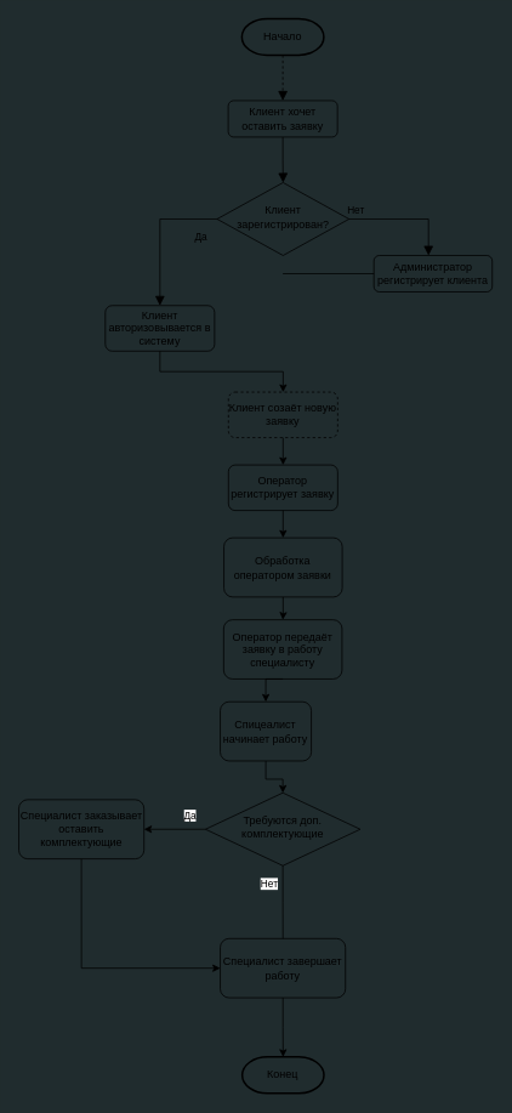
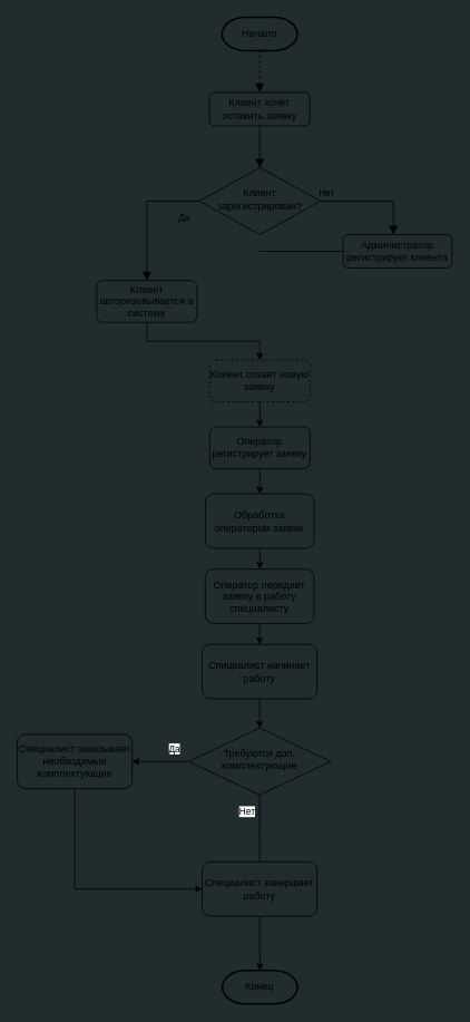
- <mxCell id="19" value="Спицеалист начинает работу" style="rounded=1;whiteSpace=wrap;html=1;fontSize=12;glass=0;strokeWidth=1;shadow=0;fillColor=none;" parent="1" vertex="1"><mxGeometry x="241.25" y="770" width="100" height="65" as="geometry" /></mxCell>
+ <mxCell id="19" value="Спицеалист начинает работу" style="rounded=1;whiteSpace=wrap;html=1;fontSize=12;glass=0;strokeWidth=1;shadow=0;fillColor=none;" parent="1" vertex="1"><mxGeometry x="241.25" y="770" width="137.5" height="65" as="geometry" /></mxCell>
- <mxCell id="22" value="Специалист заказывает оставить комплектующие" style="rounded=1;whiteSpace=wrap;html=1;fontSize=12;glass=0;strokeWidth=1;shadow=0;fillColor=none;" parent="1" vertex="1"><mxGeometry x="20" y="877.5" width="137.5" height="65" as="geometry" /></mxCell>
+ <mxCell id="22" value="Специалист заказывает необходимые комплектующие" style="rounded=1;whiteSpace=wrap;html=1;fontSize=12;glass=0;strokeWidth=1;shadow=0;fillColor=none;" parent="1" vertex="1"><mxGeometry x="20" y="877.5" width="137.5" height="65" as="geometry" /></mxCell>
